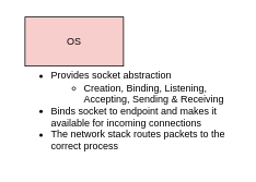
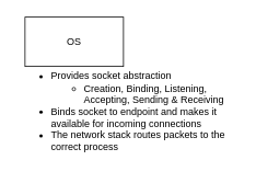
- <mxCell id="2" value="OS" style="rounded=0;whiteSpace=wrap;html=1;fillColor=#f8cecc;" vertex="1" parent="1"><mxGeometry x="30" y="20" width="120" height="60" as="geometry" /></mxCell>
+ <mxCell id="2" value="OS" style="rounded=0;whiteSpace=wrap;html=1;" vertex="1" parent="1"><mxGeometry x="30" y="20" width="120" height="60" as="geometry" /></mxCell>
